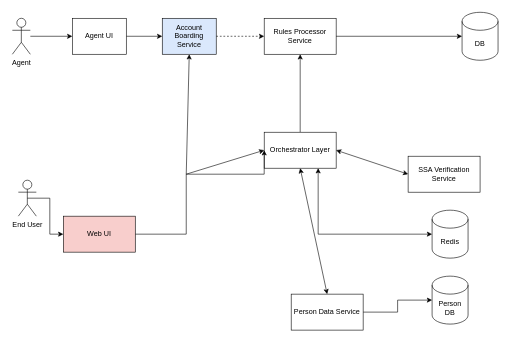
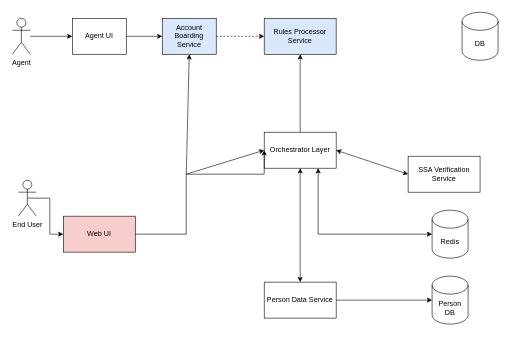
- <mxCell id="8" value="Rules Processor Service" style="whiteSpace=wrap;html=1;rounded=0;" vertex="1" parent="1"><mxGeometry x="440" y="30" width="120" height="60" as="geometry" /></mxCell>
+ <mxCell id="8" value="Rules Processor Service" style="whiteSpace=wrap;html=1;rounded=0;fillColor=#dae8fc;" vertex="1" parent="1"><mxGeometry x="440" y="30" width="120" height="60" as="geometry" /></mxCell>
- <mxCell id="25" style="edgeStyle=orthogonalEdgeStyle;rounded=0;orthogonalLoop=1;jettySize=auto;html=1;exitX=1;exitY=0.5;exitDx=0;exitDy=0;entryX=0;entryY=0.5;entryDx=0;entryDy=0;entryPerimeter=0;" edge="1" parent="1" source="8" target="24"><mxGeometry relative="1" as="geometry" /></mxCell>
- <mxCell id="13" value="Person Data Service" style="whiteSpace=wrap;html=1;" vertex="1" parent="1"><mxGeometry x="485" y="490" width="120" height="60" as="geometry" /></mxCell>
+ <mxCell id="13" value="Person Data Service" style="whiteSpace=wrap;html=1;" vertex="1" parent="1"><mxGeometry x="440" y="470" width="120" height="60" as="geometry" /></mxCell>
